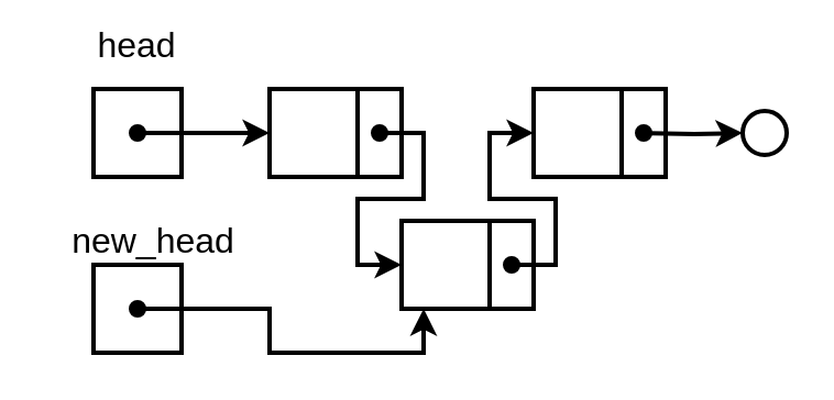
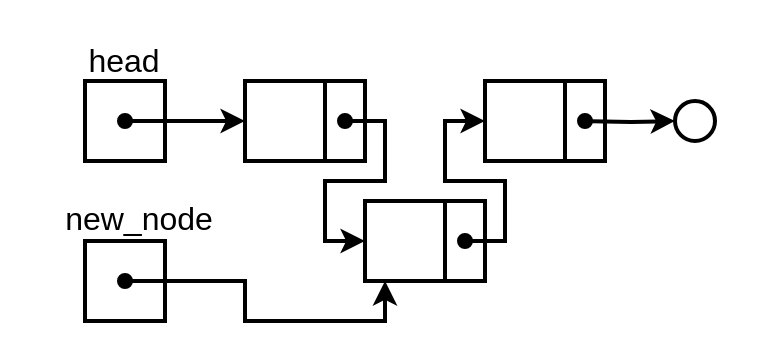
- <mxCell id="5" value="head" style="text;html=1;strokeColor=none;fillColor=none;align=center;verticalAlign=middle;whiteSpace=wrap;rounded=0;fontSize=16;" parent="1" vertex="1"><mxGeometry x="42" y="10" width="40" height="20" as="geometry" /></mxCell>
+ <mxCell id="5" value="head" style="text;html=1;strokeColor=none;fillColor=none;align=center;verticalAlign=middle;whiteSpace=wrap;rounded=0;fontSize=16;" parent="1" vertex="1"><mxGeometry x="42" y="20" width="40" height="20" as="geometry" /></mxCell>
- <mxCell id="21" value="&lt;font style=&quot;font-size: 16px&quot;&gt;new_head&lt;/font&gt;" style="text;html=1;strokeColor=none;fillColor=none;align=center;verticalAlign=middle;whiteSpace=wrap;rounded=0;fontSize=16;fontFamily=Helvetica;" parent="20" vertex="1"><mxGeometry width="99" height="22" as="geometry" /></mxCell>
+ <mxCell id="21" value="&lt;font style=&quot;font-size: 16px&quot;&gt;new_node&lt;/font&gt;" style="text;html=1;strokeColor=none;fillColor=none;align=center;verticalAlign=middle;whiteSpace=wrap;rounded=0;fontSize=16;fontFamily=Helvetica;" parent="20" vertex="1"><mxGeometry width="99" height="22" as="geometry" /></mxCell>
